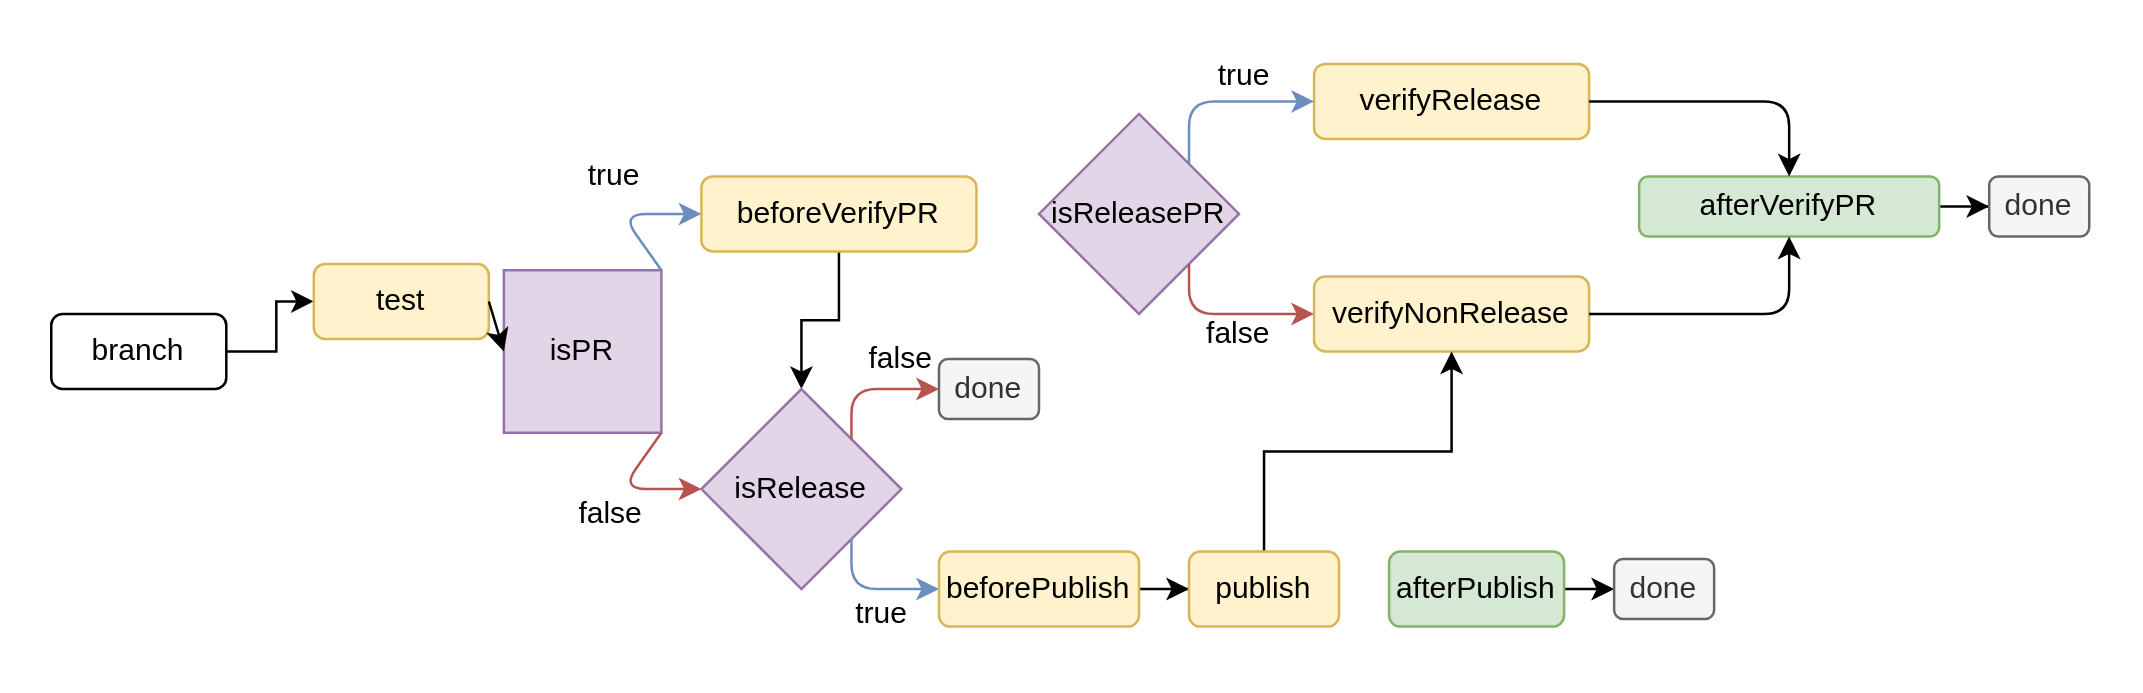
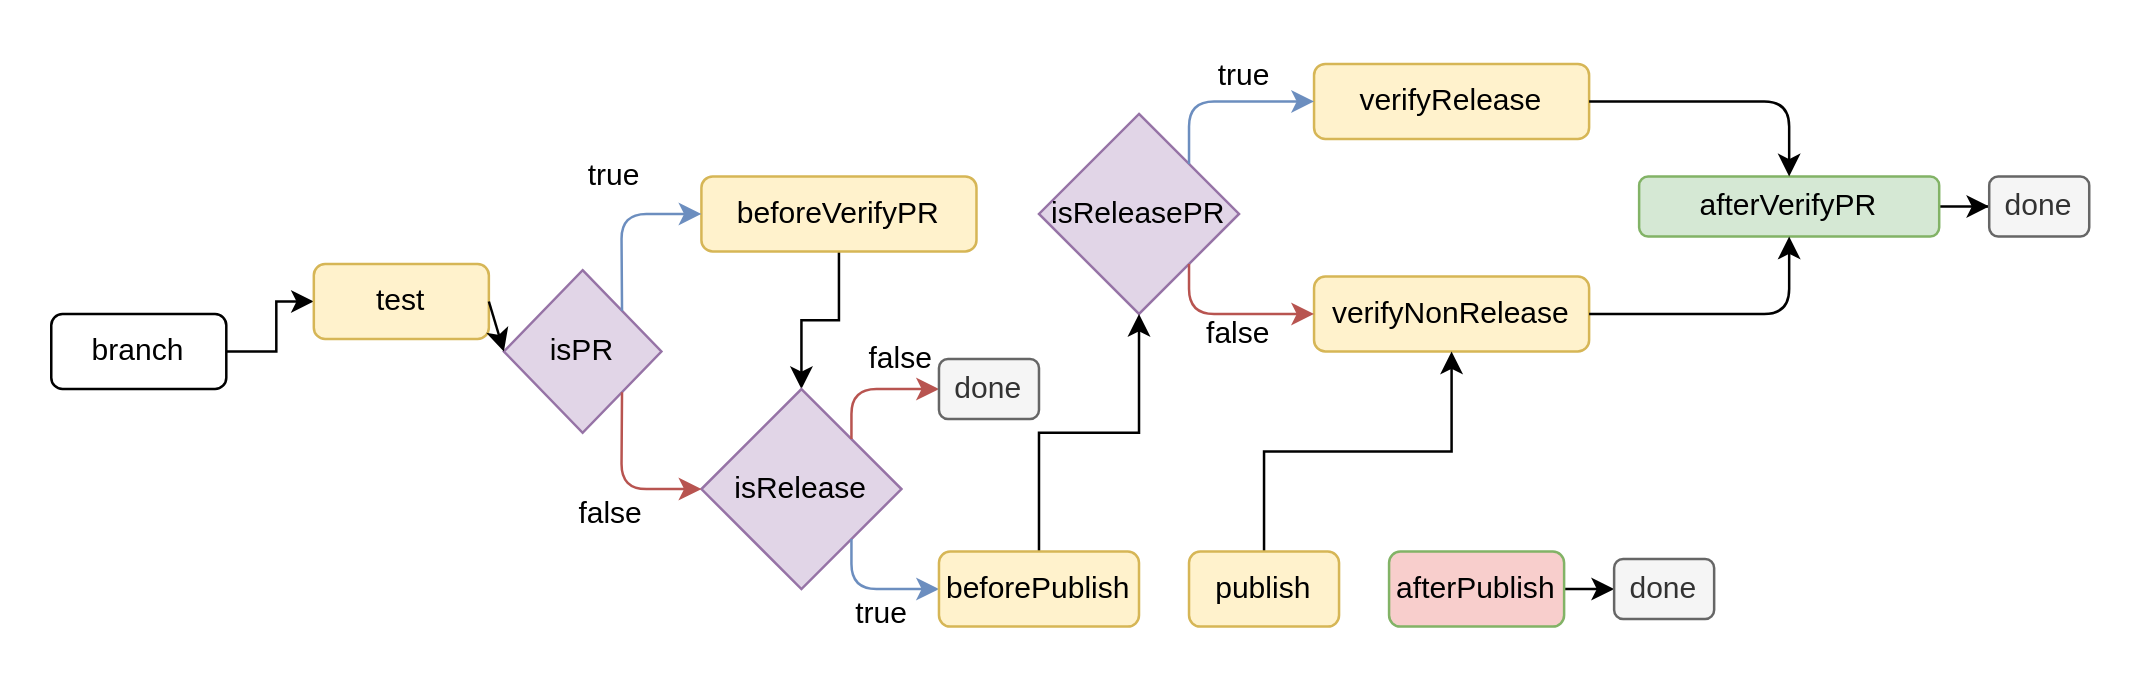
- <mxCell id="32" value="isPR" style="whiteSpace=wrap;html=1;fillColor=#e1d5e7;strokeColor=#9673a6;rounded=0;" vertex="1" parent="1"><mxGeometry x="201" y="107.5" width="63" height="65" as="geometry" /></mxCell>
+ <mxCell id="32" value="isPR" style="rhombus;whiteSpace=wrap;html=1;fillColor=#e1d5e7;strokeColor=#9673a6;" vertex="1" parent="1"><mxGeometry x="201" y="107.5" width="63" height="65" as="geometry" /></mxCell>
- <mxCell id="23" value="" style="edgeStyle=orthogonalEdgeStyle;rounded=0;orthogonalLoop=1;jettySize=auto;html=1;" edge="1" parent="1" source="24" target="26"><mxGeometry relative="1" as="geometry" /></mxCell>
+ <mxCell id="23" value="" style="edgeStyle=orthogonalEdgeStyle;rounded=0;orthogonalLoop=1;jettySize=auto;html=1;" edge="1" parent="1" source="24" target="9"><mxGeometry relative="1" as="geometry" /></mxCell>
- <mxCell id="28" value="afterPublish" style="rounded=1;whiteSpace=wrap;html=1;fillColor=#d5e8d4;strokeColor=#82b366;" vertex="1" parent="1"><mxGeometry x="555" y="220" width="70" height="30" as="geometry" /></mxCell>
+ <mxCell id="28" value="afterPublish" style="rounded=1;whiteSpace=wrap;html=1;fillColor=#f8cecc;strokeColor=#82b366;" vertex="1" parent="1"><mxGeometry x="555" y="220" width="70" height="30" as="geometry" /></mxCell>
